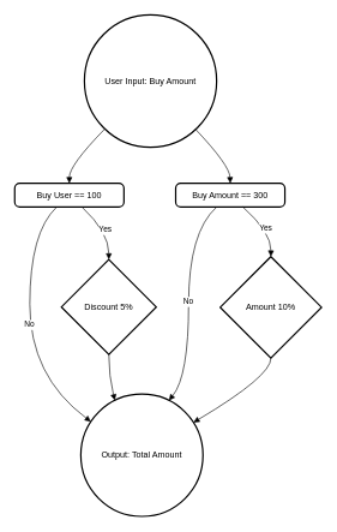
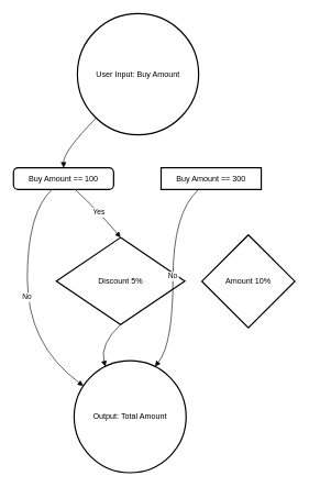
- <mxCell id="9" value="" style="curved=1;startArrow=none;endArrow=block;exitX=0.97;exitY=1;entryX=0.5;entryY=0.01;" edge="1" parent="1" source="2" target="4"><mxGeometry relative="1" as="geometry"><Array as="points"><mxPoint x="319" y="229" /></Array></mxGeometry></mxCell>
- <mxCell id="3" value="Buy User == 100" style="rounded=1;absoluteArcSize=1;arcSize=14;whiteSpace=wrap;strokeWidth=2;" vertex="1" parent="1"><mxGeometry y="254" width="152" height="33" as="geometry" x="20" /></mxCell>
+ <mxCell id="3" value="Buy Amount == 100" style="rounded=1;absoluteArcSize=1;arcSize=14;whiteSpace=wrap;strokeWidth=2;" vertex="1" parent="1"><mxGeometry y="254" width="152" height="33" as="geometry" x="20" /></mxCell>
- <mxCell id="4" value="Buy Amount == 300" style="rounded=1;absoluteArcSize=1;arcSize=14;whiteSpace=wrap;strokeWidth=2;" vertex="1" parent="1"><mxGeometry x="244" y="254" width="152" height="33" as="geometry" /></mxCell>
+ <mxCell id="4" value="Buy Amount == 300" style="absoluteArcSize=1;arcSize=14;whiteSpace=wrap;strokeWidth=2;rounded=0;" vertex="1" parent="1"><mxGeometry x="244" y="254" width="152" height="33" as="geometry" /></mxCell>
- <mxCell id="14" value="Yes" style="curved=1;startArrow=none;endArrow=block;exitX=0.62;exitY=1.02;entryX=0.5;entryY=0;" edge="1" parent="1" source="4" target="6"><mxGeometry relative="1" as="geometry"><Array as="points"><mxPoint x="377" y="322" /></Array></mxGeometry></mxCell>
- <mxCell id="5" value="Discount 5%" style="rhombus;strokeWidth=2;whiteSpace=wrap;" vertex="1" parent="1"><mxGeometry x="85" y="360" width="132" height="132" as="geometry" /></mxCell>
+ <mxCell id="5" value="Discount 5%" style="rhombus;strokeWidth=2;whiteSpace=wrap;" vertex="1" parent="1"><mxGeometry x="85" y="360" width="195" height="132" as="geometry" /></mxCell>
- <mxCell id="15" value="" style="curved=1;startArrow=none;endArrow=block;exitX=0.5;exitY=1;entryX=1;entryY=0.18;" edge="1" parent="1" source="6" target="7"><mxGeometry relative="1" as="geometry"><Array as="points"><mxPoint x="377" y="522" /></Array></mxGeometry></mxCell>
